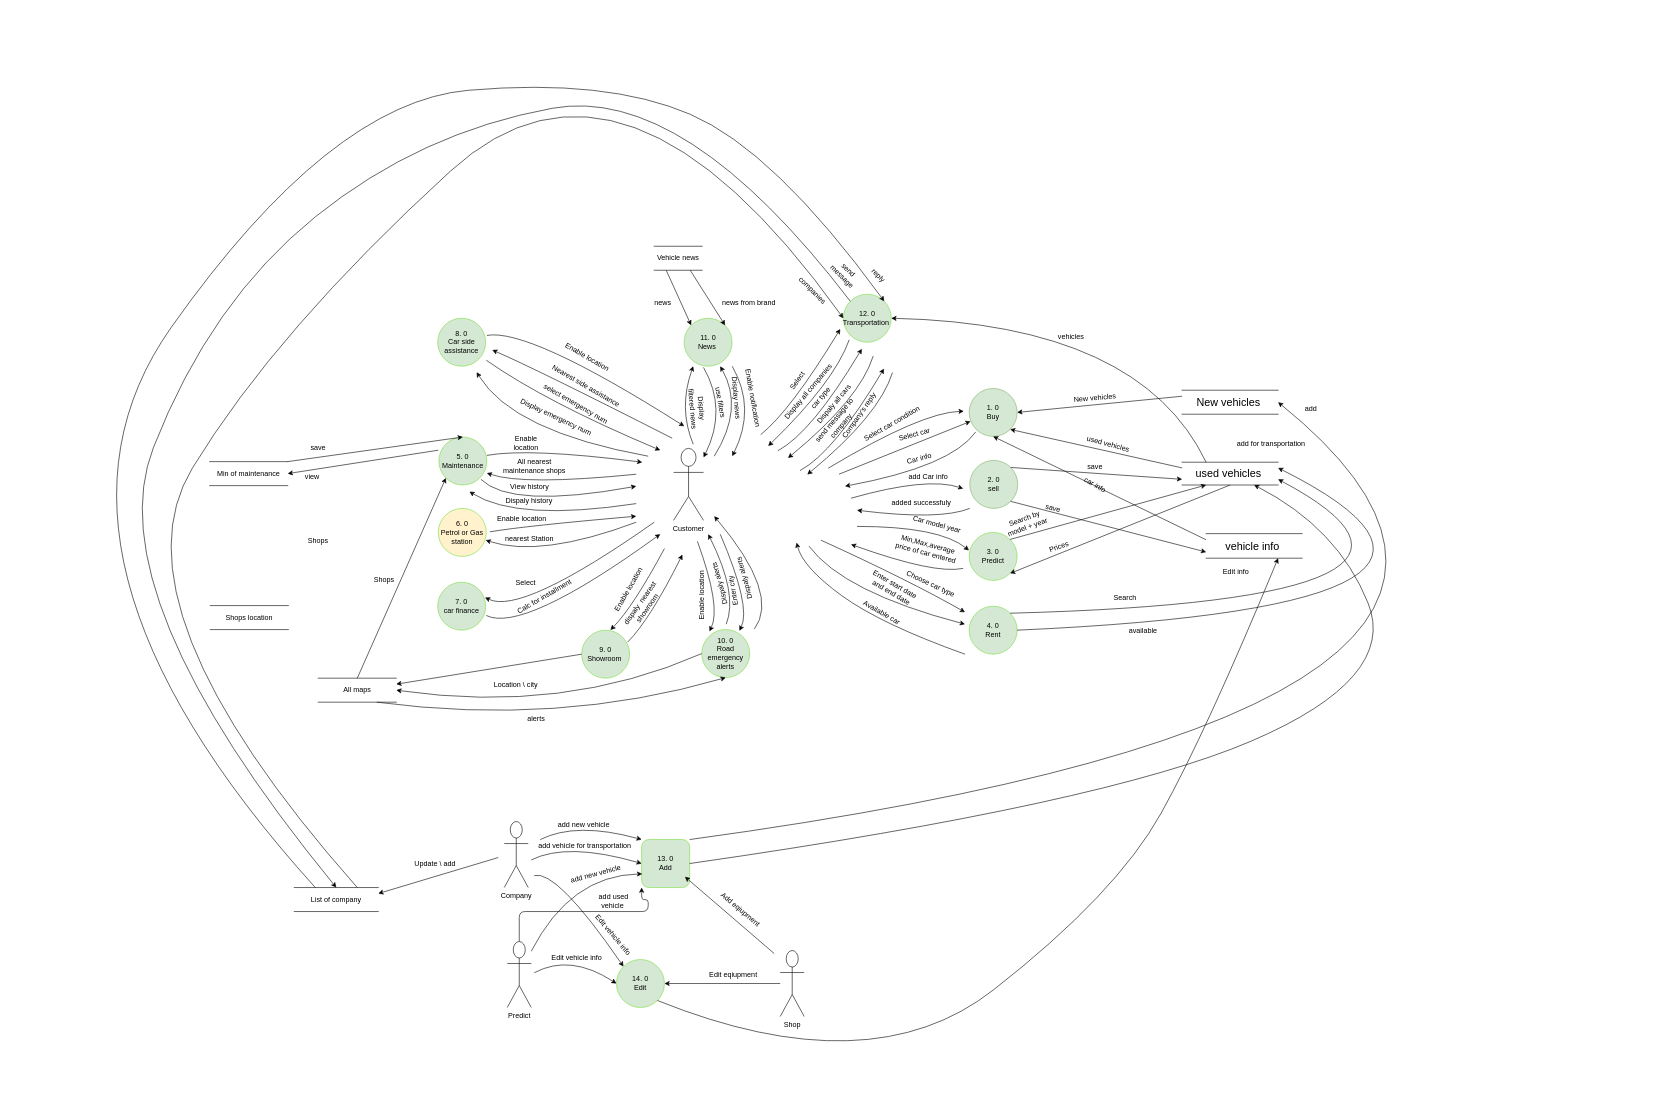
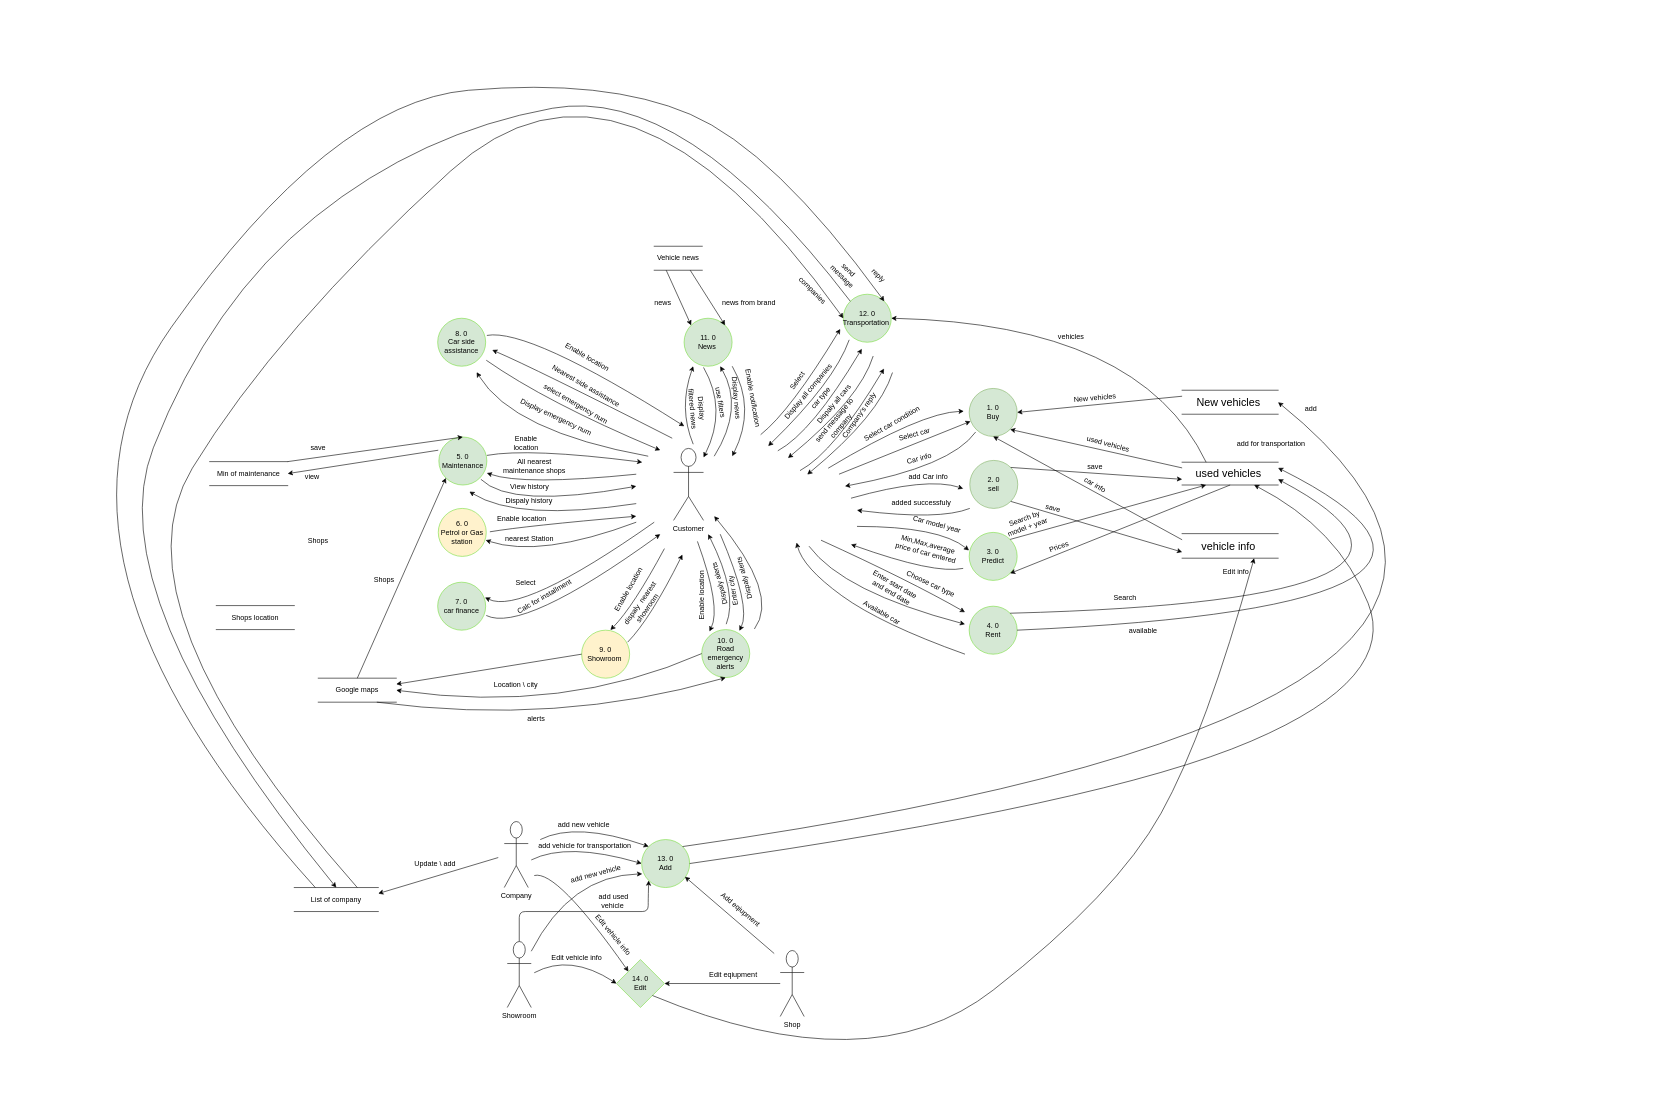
- <mxCell id="115" value="&lt;font style=&quot;font-size: 18px;&quot;&gt;vehicle info&amp;nbsp;&lt;/font&gt;" style="html=1;dashed=0;whiteSpace=wrap;shape=partialRectangle;right=0;left=0;" vertex="1" parent="1"><mxGeometry x="2010" y="889.04" width="160" height="40.96" as="geometry" /></mxCell>
+ <mxCell id="115" value="&lt;font style=&quot;font-size: 18px;&quot;&gt;vehicle info&amp;nbsp;&lt;/font&gt;" style="html=1;dashed=0;whiteSpace=wrap;shape=partialRectangle;right=0;left=0;" vertex="1" parent="1"><mxGeometry x="1970" y="889.04" width="160" height="40.96" as="geometry" /></mxCell>
- <mxCell id="130" value="Shops location" style="html=1;dashed=0;whiteSpace=wrap;shape=partialRectangle;right=0;left=0;" vertex="1" parent="1"><mxGeometry x="350" y="1009" width="130" height="40" as="geometry" /></mxCell>
+ <mxCell id="130" value="Shops location" style="html=1;dashed=0;whiteSpace=wrap;shape=partialRectangle;right=0;left=0;" vertex="1" parent="1"><mxGeometry x="360" y="1009" width="130" height="40" as="geometry" /></mxCell>
- <mxCell id="44" value="9. 0&lt;br&gt;Showroom&amp;nbsp;" style="ellipse;whiteSpace=wrap;html=1;aspect=fixed;fillColor=#d5e8d4;strokeColor=#7add40;" parent="1" vertex="1"><mxGeometry x="969" y="1050" width="80" height="80" as="geometry" /></mxCell>
+ <mxCell id="44" value="9. 0&lt;br&gt;Showroom&amp;nbsp;" style="ellipse;whiteSpace=wrap;html=1;aspect=fixed;fillColor=#fff2cc;strokeColor=#7add40;" parent="1" vertex="1"><mxGeometry x="969" y="1050" width="80" height="80" as="geometry" /></mxCell>
- <mxCell id="129" value="All maps" style="html=1;dashed=0;whiteSpace=wrap;shape=partialRectangle;right=0;left=0;" vertex="1" parent="1"><mxGeometry x="530" y="1130" width="130" height="40" as="geometry" /></mxCell>
+ <mxCell id="129" value="Google maps" style="html=1;dashed=0;whiteSpace=wrap;shape=partialRectangle;right=0;left=0;" vertex="1" parent="1"><mxGeometry x="530" y="1130" width="130" height="40" as="geometry" /></mxCell>
- <mxCell id="94" value="13. 0&lt;br&gt;Add" style="whiteSpace=wrap;html=1;aspect=fixed;fillColor=#d5e8d4;strokeColor=#7add40;rounded=1;" parent="1" vertex="1"><mxGeometry x="1069.02" y="1399" width="80" height="80" as="geometry" /></mxCell>
+ <mxCell id="94" value="13. 0&lt;br&gt;Add" style="ellipse;whiteSpace=wrap;html=1;aspect=fixed;fillColor=#d5e8d4;strokeColor=#7add40;" parent="1" vertex="1"><mxGeometry x="1069.02" y="1399" width="80" height="80" as="geometry" /></mxCell>
- <mxCell id="95" value="14. 0&lt;br&gt;Edit" style="ellipse;whiteSpace=wrap;html=1;aspect=fixed;fillColor=#d5e8d4;strokeColor=#7add40;" parent="1" vertex="1"><mxGeometry x="1027" y="1599" width="80" height="80" as="geometry" /></mxCell>
+ <mxCell id="95" value="14. 0&lt;br&gt;Edit" style="rhombus;whiteSpace=wrap;html=1;aspect=fixed;fillColor=#d5e8d4;strokeColor=#7add40;" parent="1" vertex="1"><mxGeometry x="1027" y="1599" width="80" height="80" as="geometry" /></mxCell>
- <mxCell id="93" value="Predict" style="shape=umlActor;verticalLabelPosition=bottom;verticalAlign=top;html=1;outlineConnect=0;" parent="1" vertex="1"><mxGeometry x="845" y="1569" width="40" height="110" as="geometry" /></mxCell>
+ <mxCell id="93" value="Showroom" style="shape=umlActor;verticalLabelPosition=bottom;verticalAlign=top;html=1;outlineConnect=0;" parent="1" vertex="1"><mxGeometry x="845" y="1569" width="40" height="110" as="geometry" /></mxCell>
